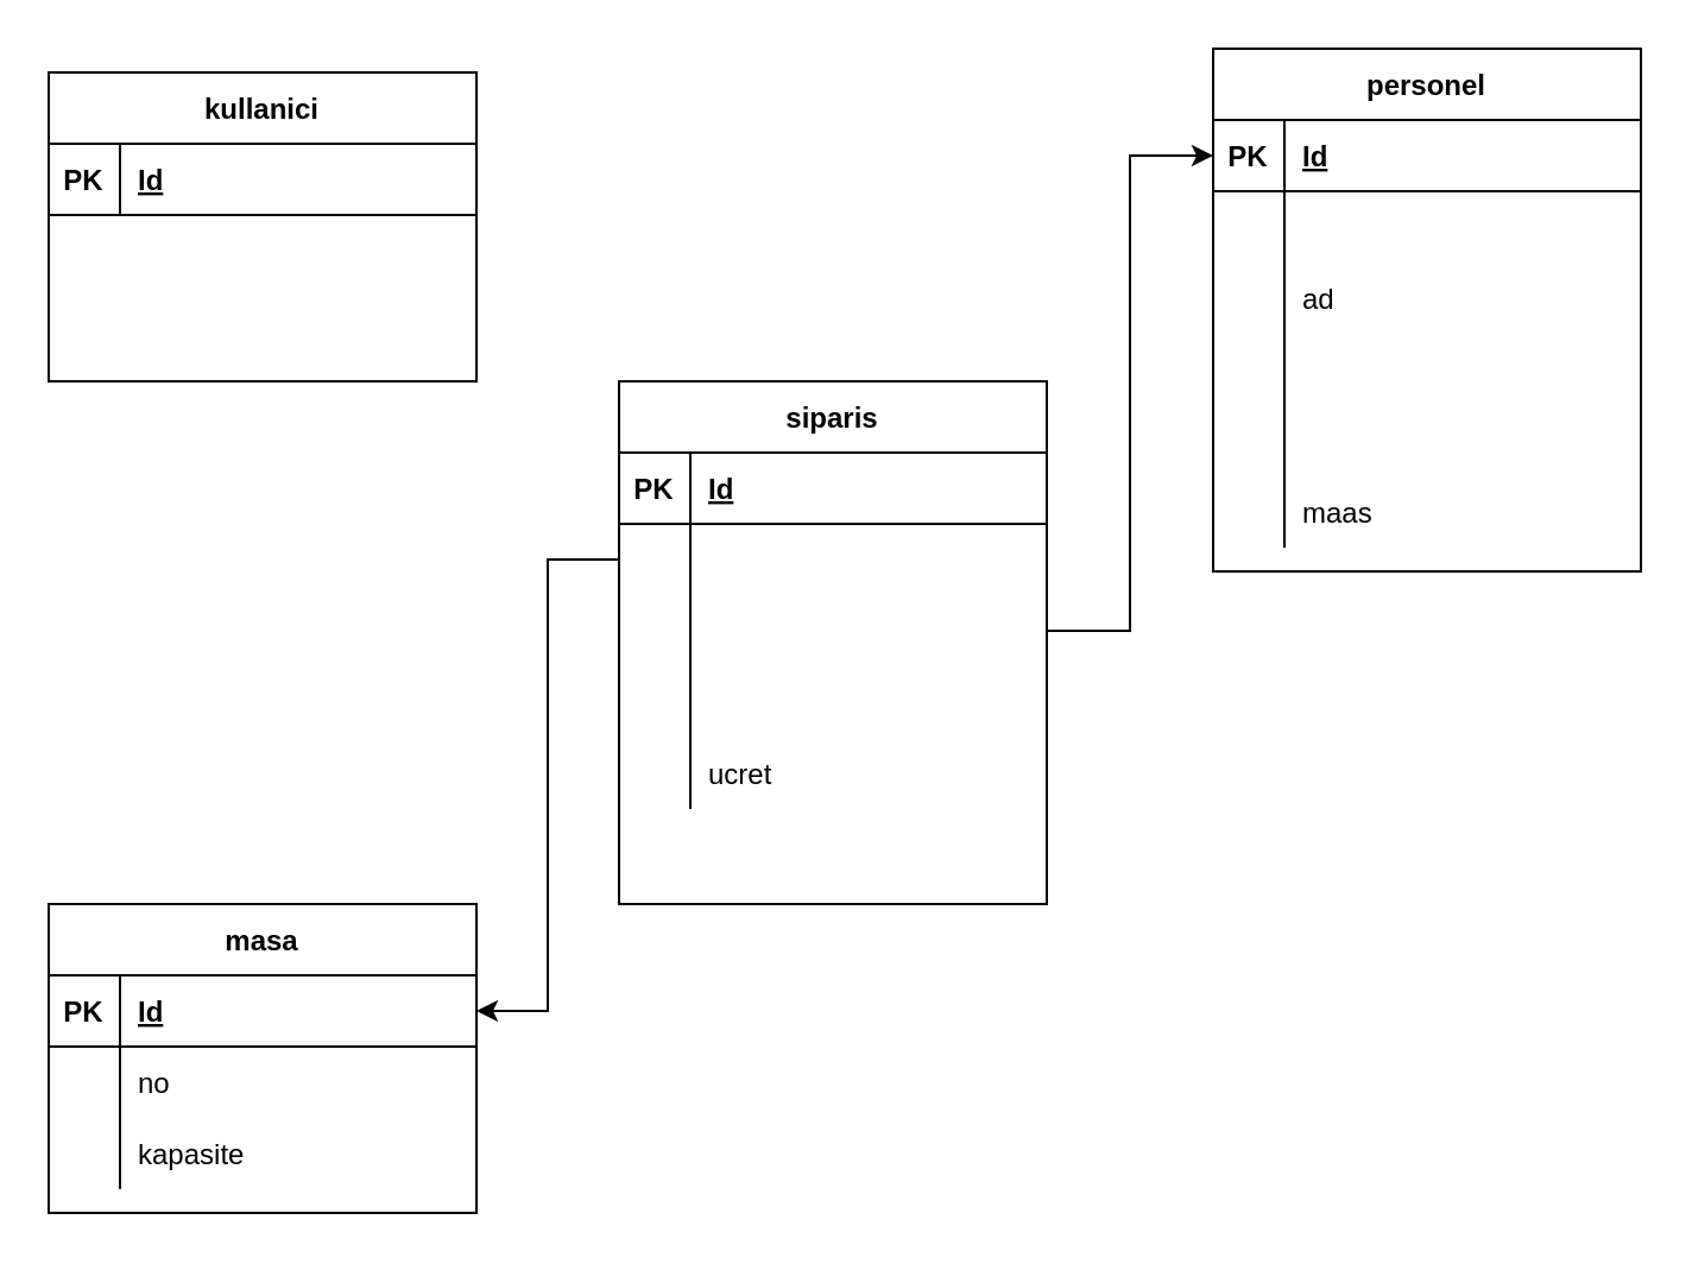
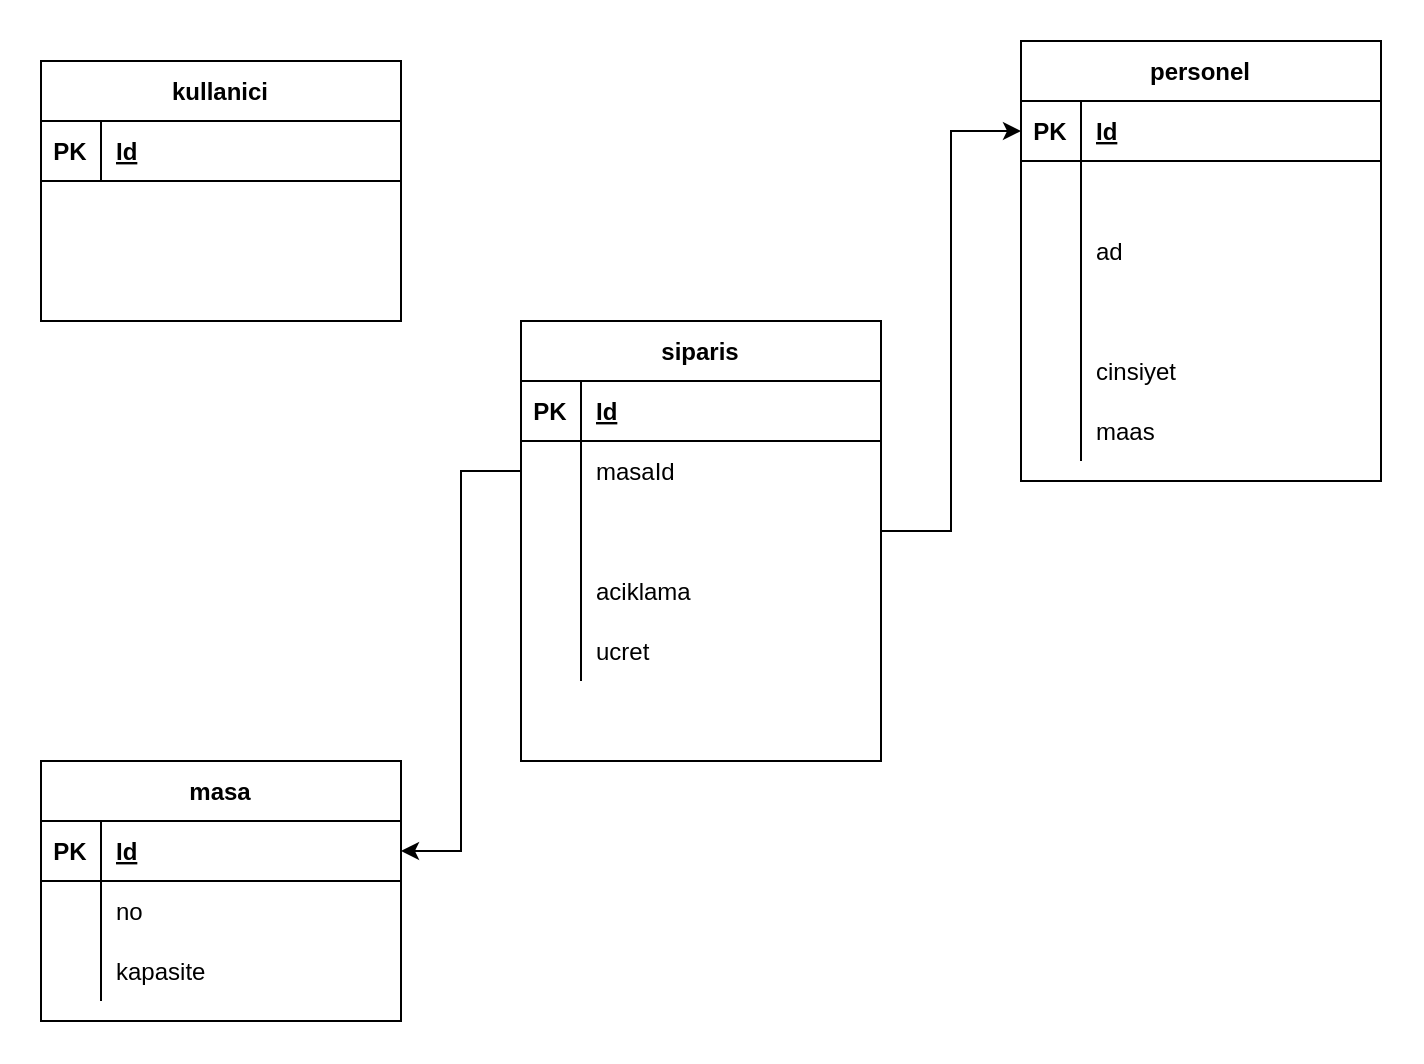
+ <mxCell id="33" value="cinsiyet" style="shape=partialRectangle;connectable=0;fillColor=none;top=0;left=0;bottom=0;right=0;align=left;spacingLeft=6;overflow=hidden;" vertex="1" parent="31"><mxGeometry x="30" width="150" height="30" as="geometry" /></mxCell>
+ <mxCell id="43" value="masaId" style="shape=partialRectangle;connectable=0;fillColor=none;top=0;left=0;bottom=0;right=0;align=left;spacingLeft=6;overflow=hidden;" vertex="1" parent="41"><mxGeometry x="30" width="150" height="30" as="geometry" /></mxCell>
+ <mxCell id="48" value="aciklama" style="shape=partialRectangle;connectable=0;fillColor=none;top=0;left=0;bottom=0;right=0;align=left;spacingLeft=6;overflow=hidden;" vertex="1" parent="46"><mxGeometry x="30" width="150" height="30" as="geometry" /></mxCell>
